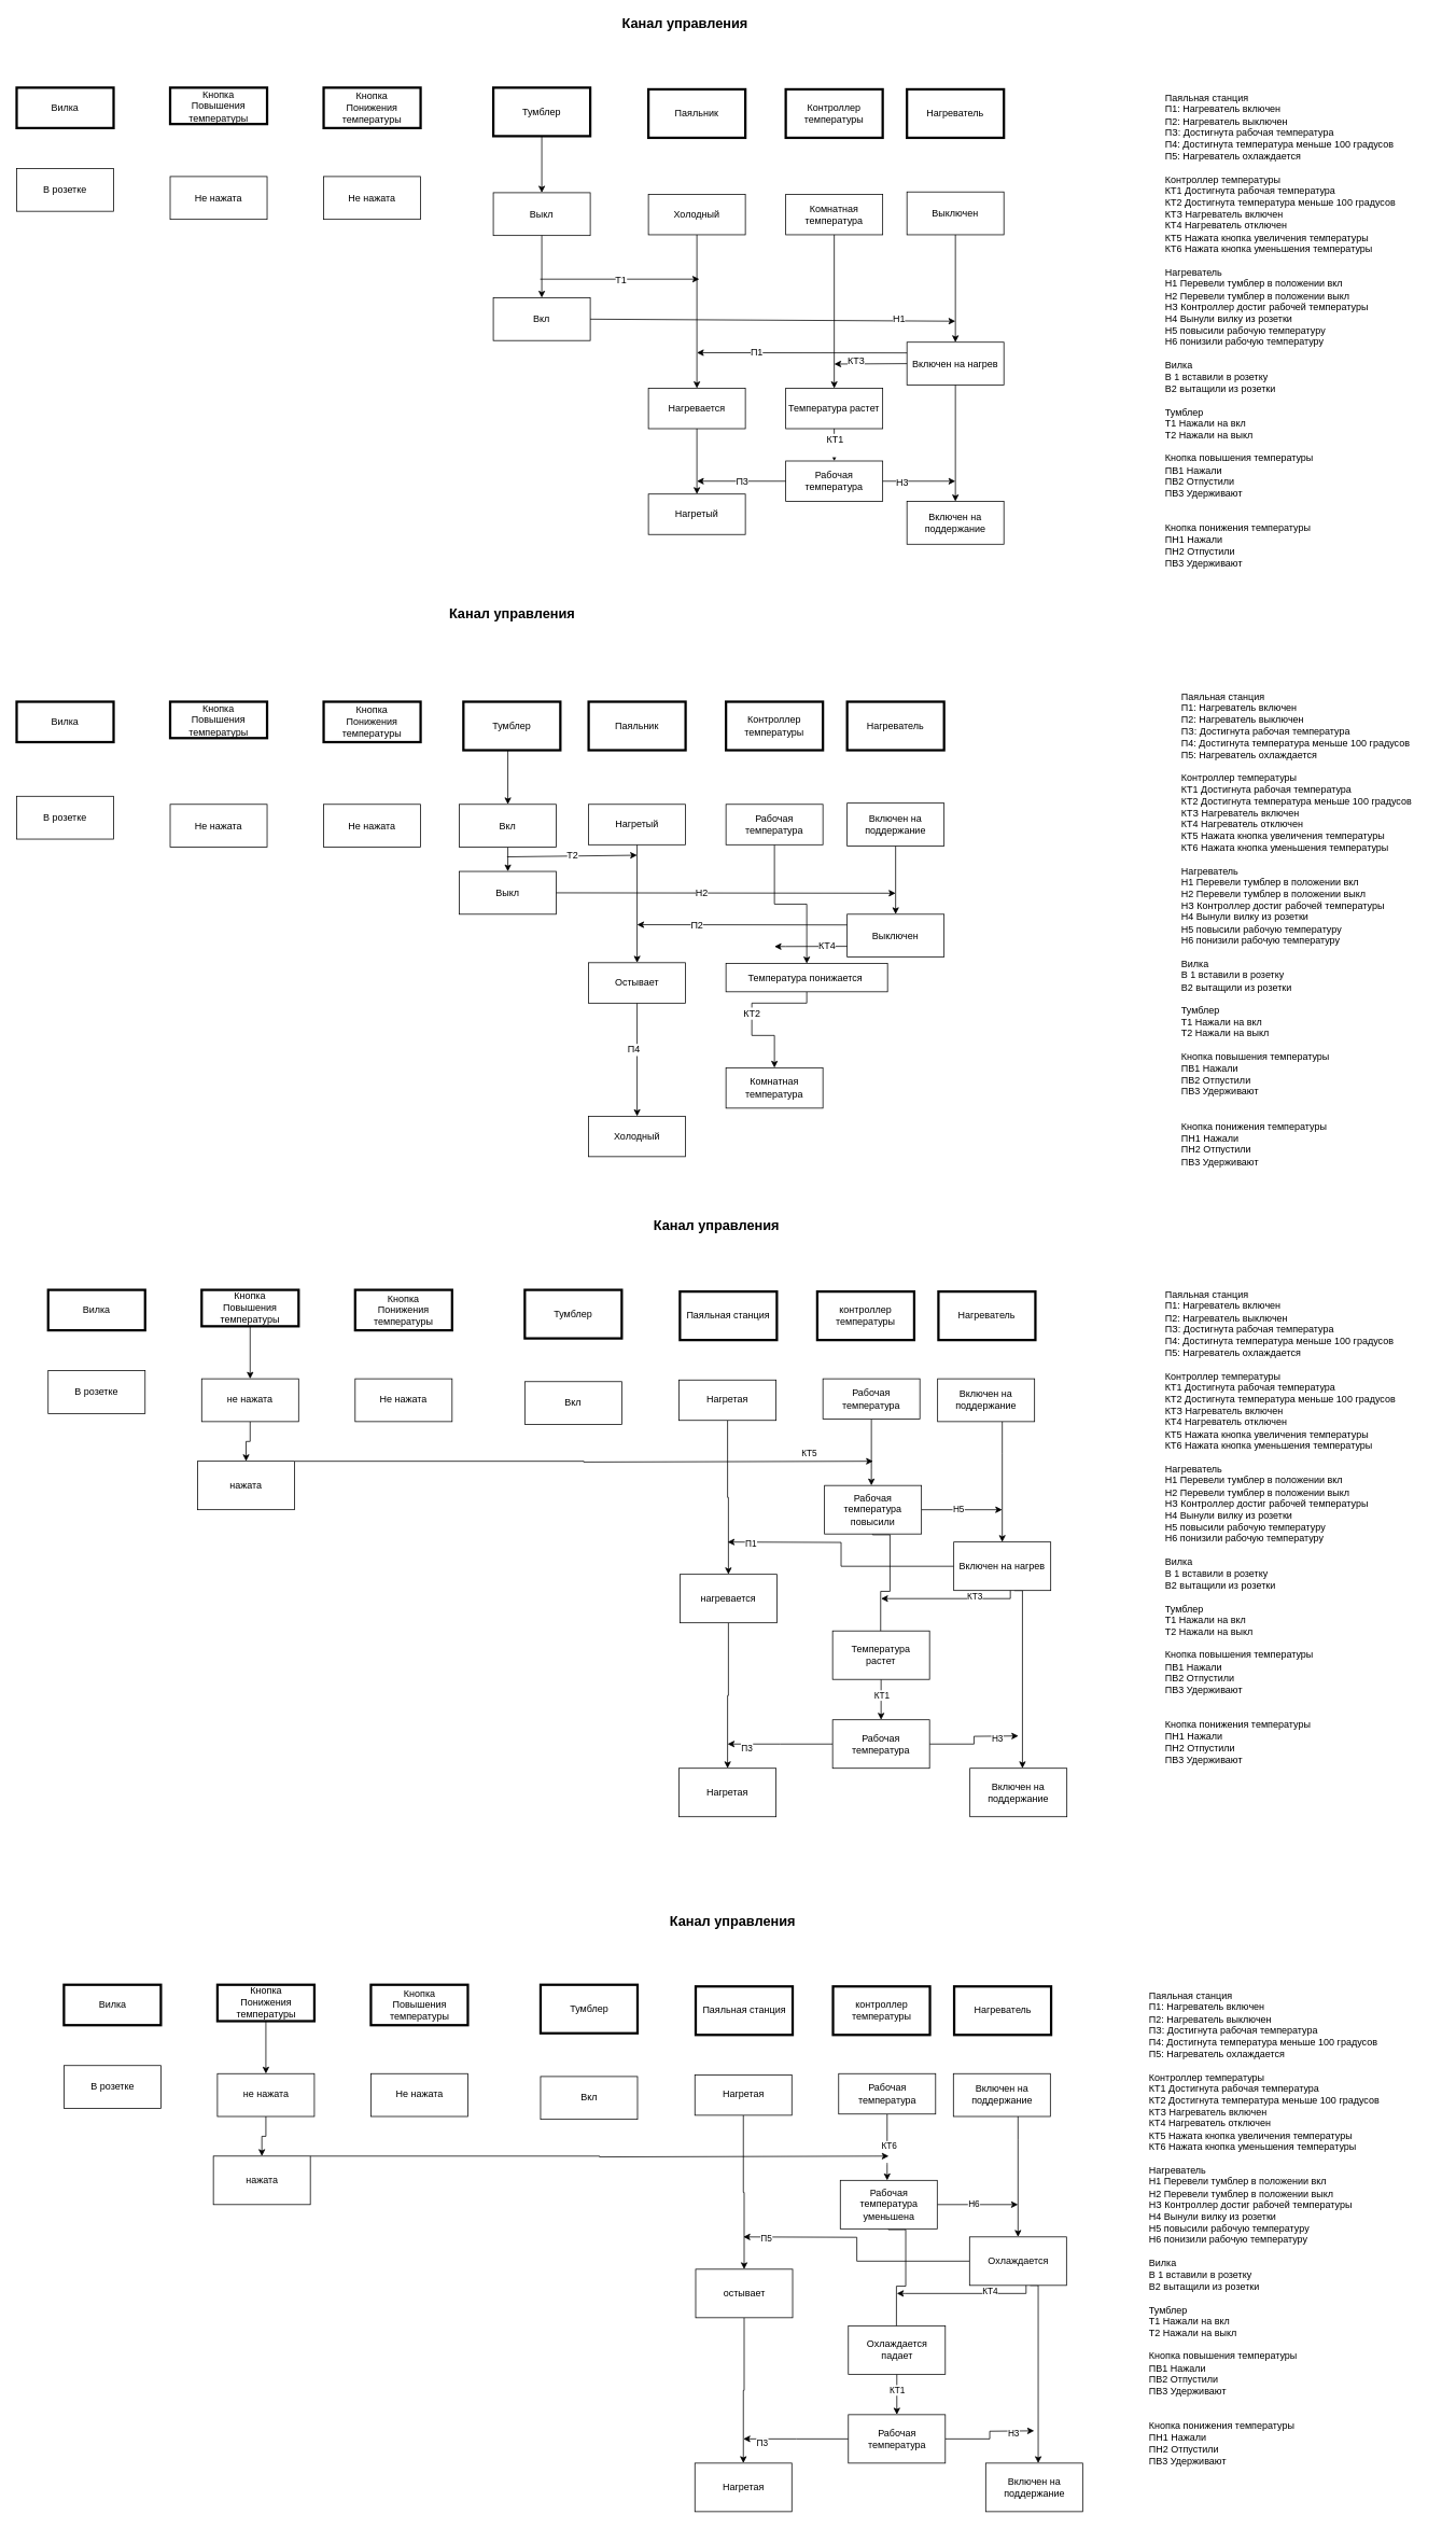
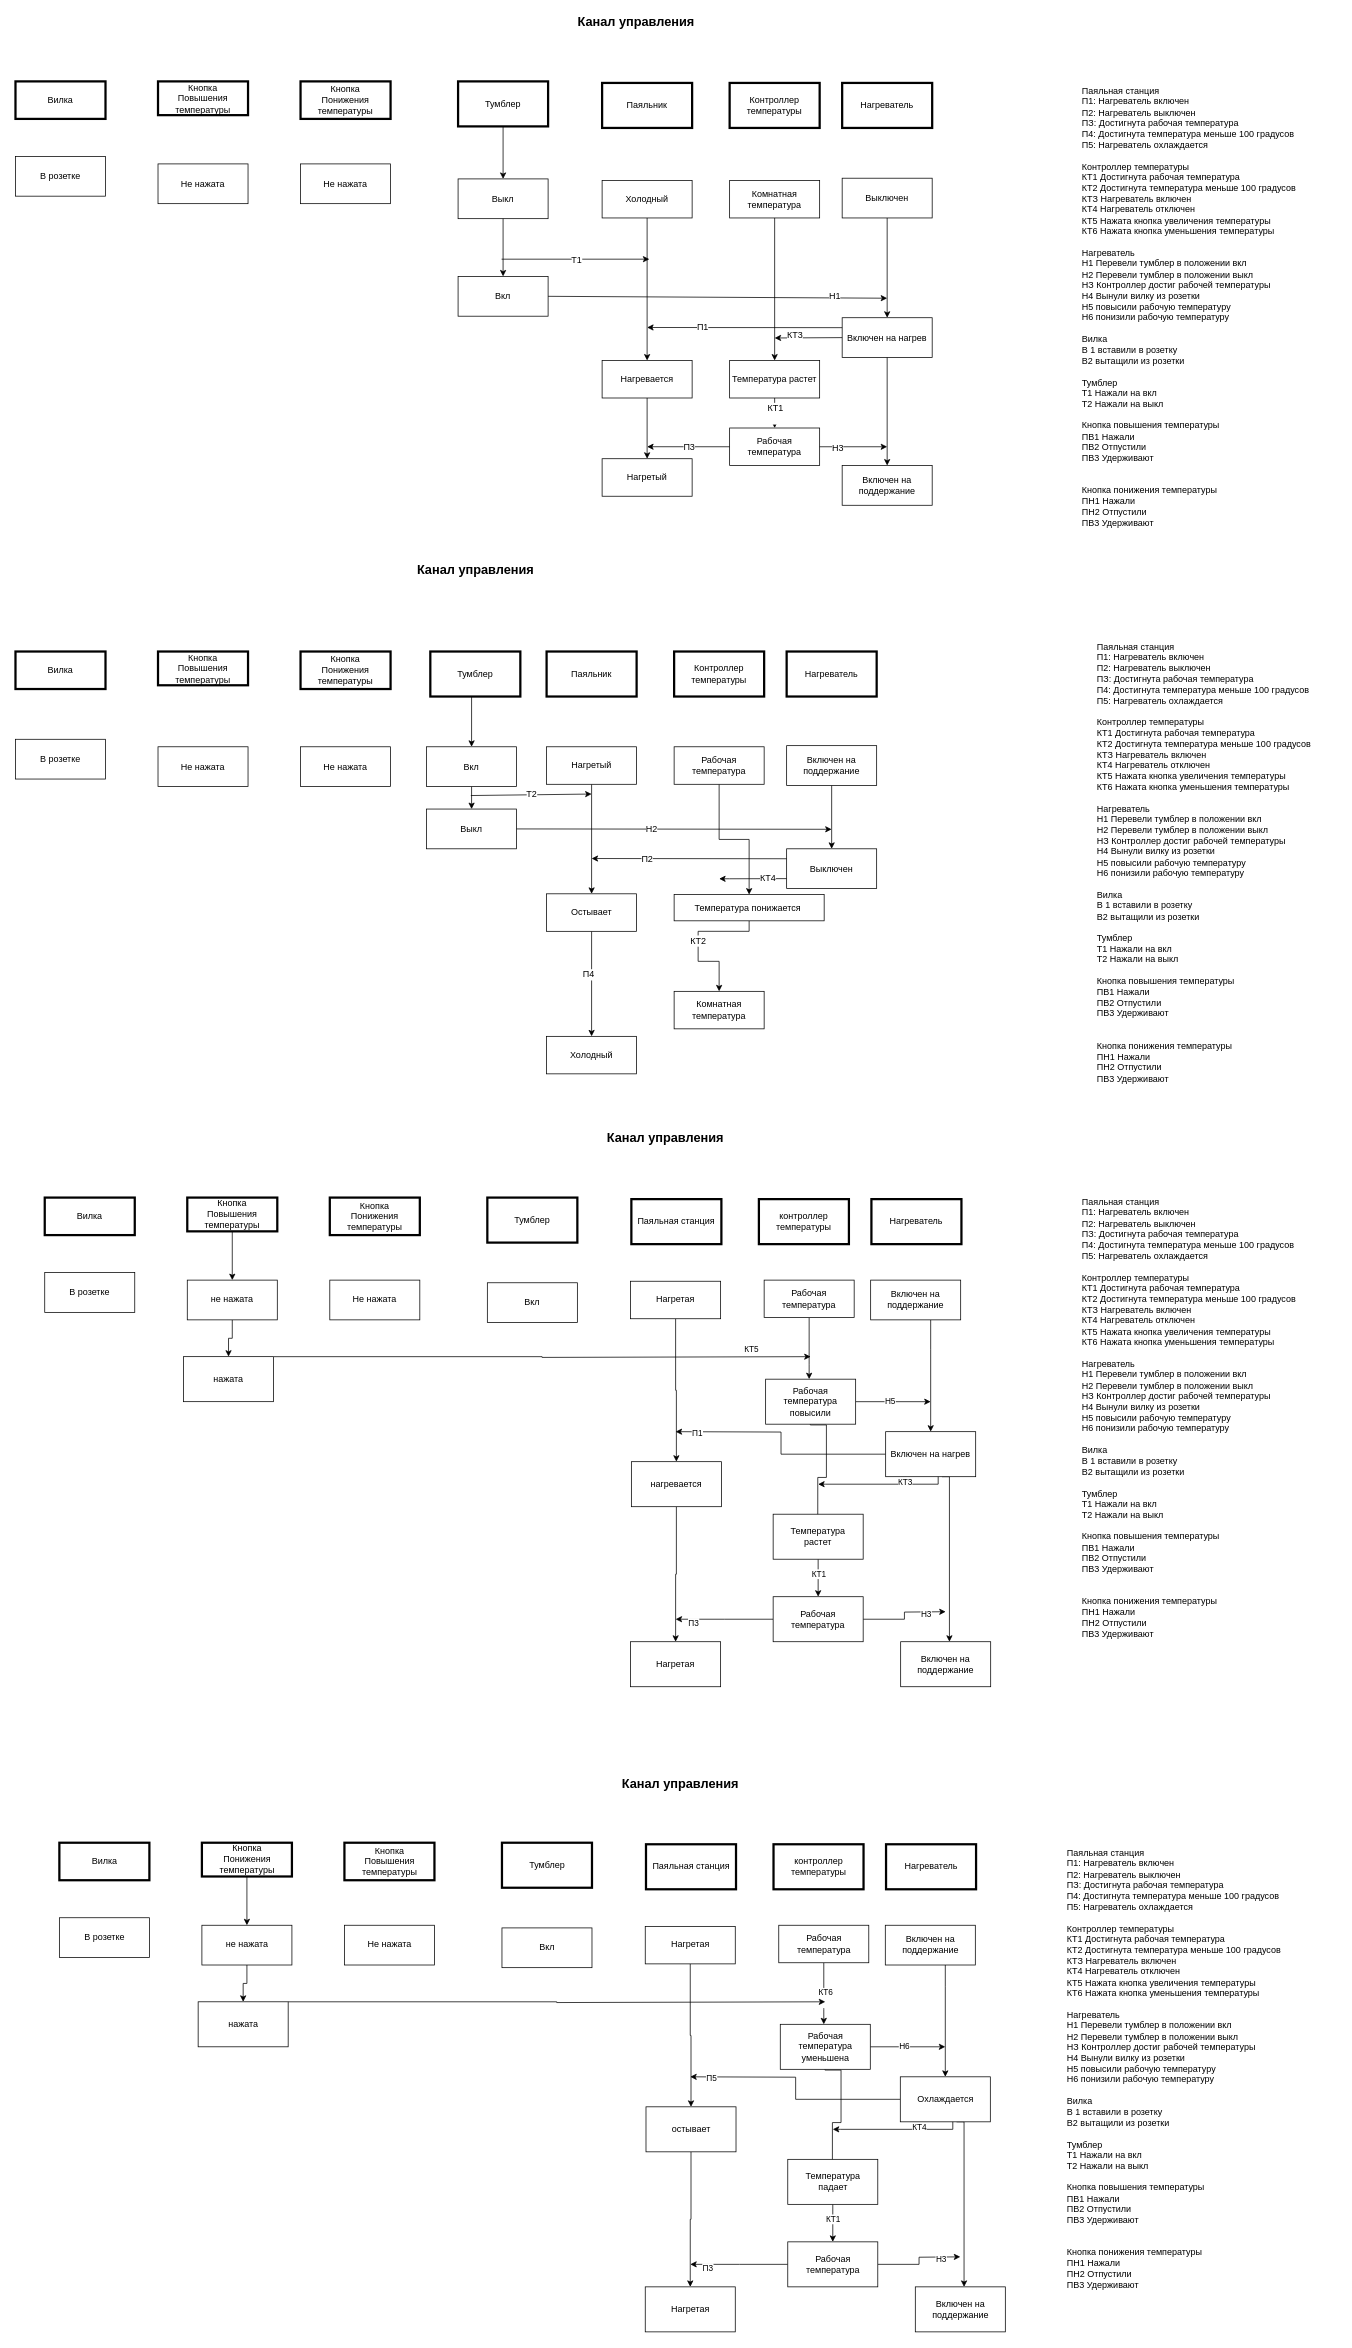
- <mxCell id="167" value="&lt;div&gt;Охлаждается&lt;/div&gt;&lt;div&gt;падает&lt;br&gt;&lt;/div&gt;" style="whiteSpace=wrap;html=1;" vertex="1" parent="1"><mxGeometry x="1049.5" y="2878" width="120" height="60" as="geometry" /></mxCell>
+ <mxCell id="167" value="&lt;div&gt;Температура&lt;/div&gt;&lt;div&gt;падает&lt;br&gt;&lt;/div&gt;" style="whiteSpace=wrap;html=1;" vertex="1" parent="1"><mxGeometry x="1049.5" y="2878" width="120" height="60" as="geometry" /></mxCell>
